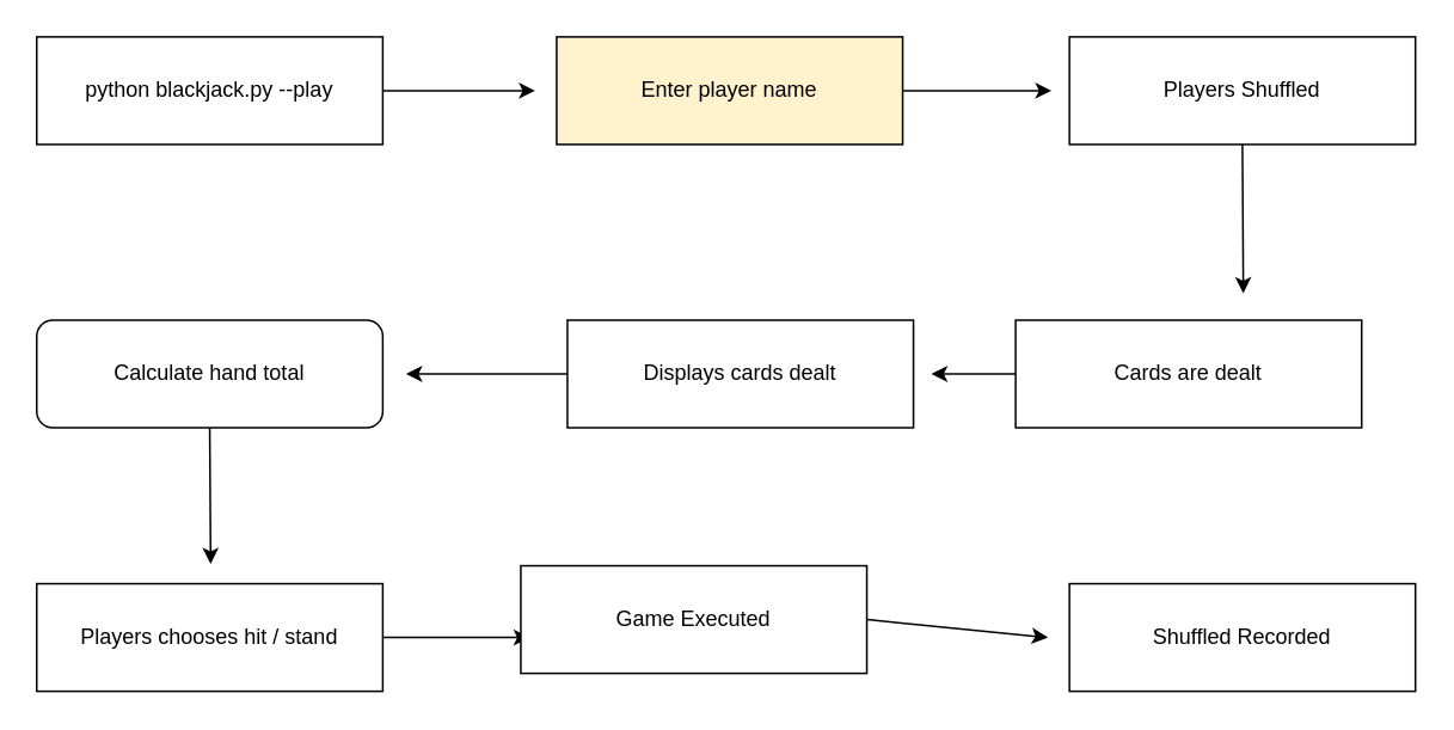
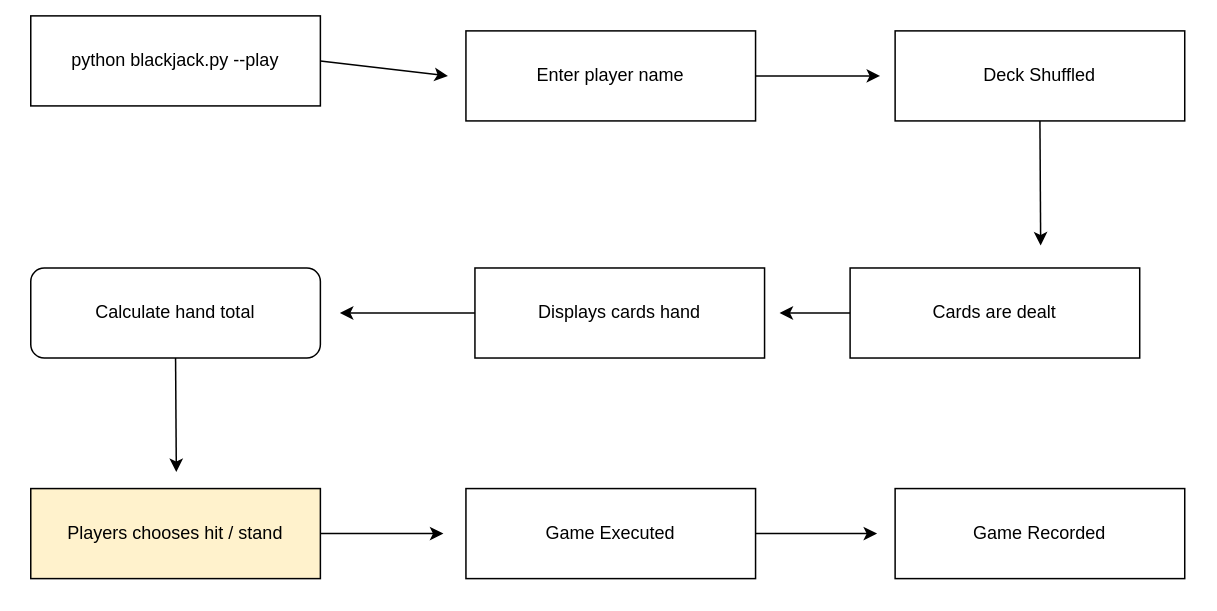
- <mxCell id="3" value="python blackjack.py --play" style="whiteSpace=wrap;html=1;" parent="1" vertex="1"><mxGeometry x="20" y="20" width="193" height="60" as="geometry" /></mxCell>
+ <mxCell id="3" value="python blackjack.py --play" style="whiteSpace=wrap;html=1;" parent="1" vertex="1"><mxGeometry x="20" y="10" width="193" height="60" as="geometry" /></mxCell>
- <mxCell id="5" value="Enter player name" style="whiteSpace=wrap;html=1;fillColor=#fff2cc;" parent="1" vertex="1"><mxGeometry x="310" y="20" width="193" height="60" as="geometry" /></mxCell>
+ <mxCell id="5" value="Enter player name" style="whiteSpace=wrap;html=1;" parent="1" vertex="1"><mxGeometry x="310" y="20" width="193" height="60" as="geometry" /></mxCell>
- <mxCell id="7" value="Players Shuffled" style="whiteSpace=wrap;html=1;" parent="1" vertex="1"><mxGeometry x="596" y="20" width="193" height="60" as="geometry" /></mxCell>
+ <mxCell id="7" value="Deck Shuffled" style="whiteSpace=wrap;html=1;" parent="1" vertex="1"><mxGeometry x="596" y="20" width="193" height="60" as="geometry" /></mxCell>
- <mxCell id="11" value="Displays cards dealt" style="whiteSpace=wrap;html=1;" parent="1" vertex="1"><mxGeometry x="316" y="178" width="193" height="60" as="geometry" /></mxCell>
+ <mxCell id="11" value="Displays cards hand" style="whiteSpace=wrap;html=1;" parent="1" vertex="1"><mxGeometry x="316" y="178" width="193" height="60" as="geometry" /></mxCell>
- <mxCell id="17" value="Game Executed" style="whiteSpace=wrap;html=1;" parent="1" vertex="1"><mxGeometry x="290" y="315" width="193" height="60" as="geometry" /></mxCell>
+ <mxCell id="17" value="Game Executed" style="whiteSpace=wrap;html=1;" parent="1" vertex="1"><mxGeometry x="310" y="325" width="193" height="60" as="geometry" /></mxCell>
- <mxCell id="15" value="Players chooses hit / stand" style="whiteSpace=wrap;html=1;" parent="1" vertex="1"><mxGeometry x="20" y="325" width="193" height="60" as="geometry" /></mxCell>
+ <mxCell id="15" value="Players chooses hit / stand" style="whiteSpace=wrap;html=1;fillColor=#fff2cc;" parent="1" vertex="1"><mxGeometry x="20" y="325" width="193" height="60" as="geometry" /></mxCell>
- <mxCell id="18" value="Shuffled Recorded" style="whiteSpace=wrap;html=1;" parent="1" vertex="1"><mxGeometry x="596" y="325" width="193" height="60" as="geometry" /></mxCell>
+ <mxCell id="18" value="Game Recorded" style="whiteSpace=wrap;html=1;" parent="1" vertex="1"><mxGeometry x="596" y="325" width="193" height="60" as="geometry" /></mxCell>
